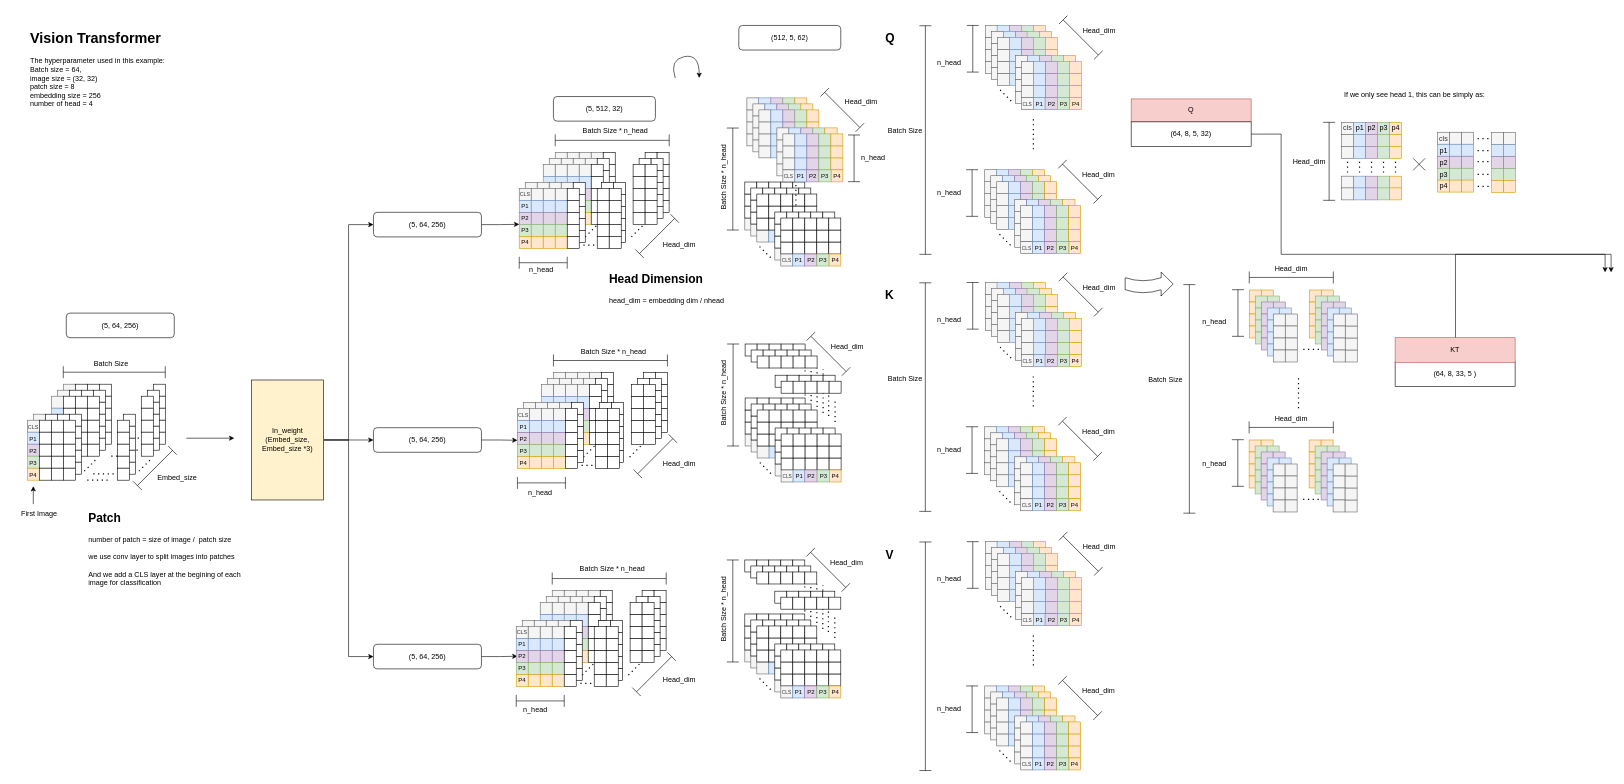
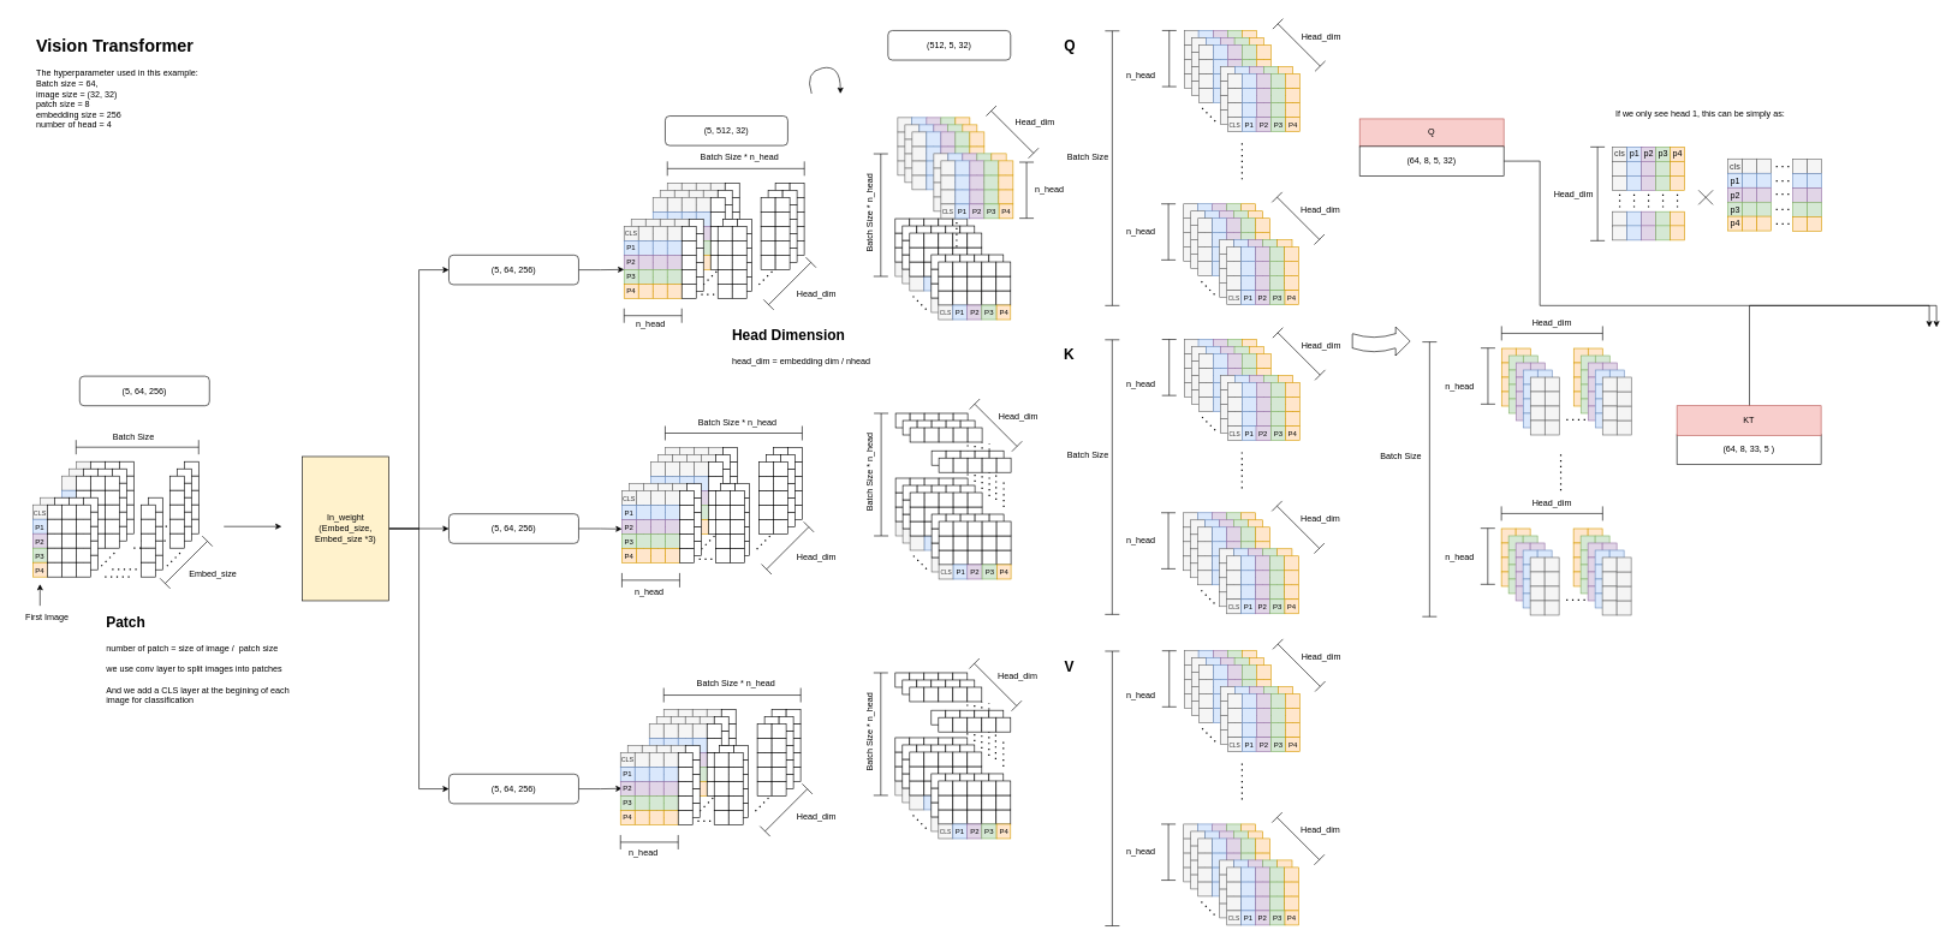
- <mxCell id="1728" value="(512, 5, 62)" style="rounded=1;whiteSpace=wrap;html=1;" parent="1" vertex="1"><mxGeometry x="1231" y="41.5" width="170" height="41" as="geometry" /></mxCell>
+ <mxCell id="1728" value="(512, 5, 32)" style="rounded=1;whiteSpace=wrap;html=1;" parent="1" vertex="1"><mxGeometry x="1231" y="41.5" width="170" height="41" as="geometry" /></mxCell>
